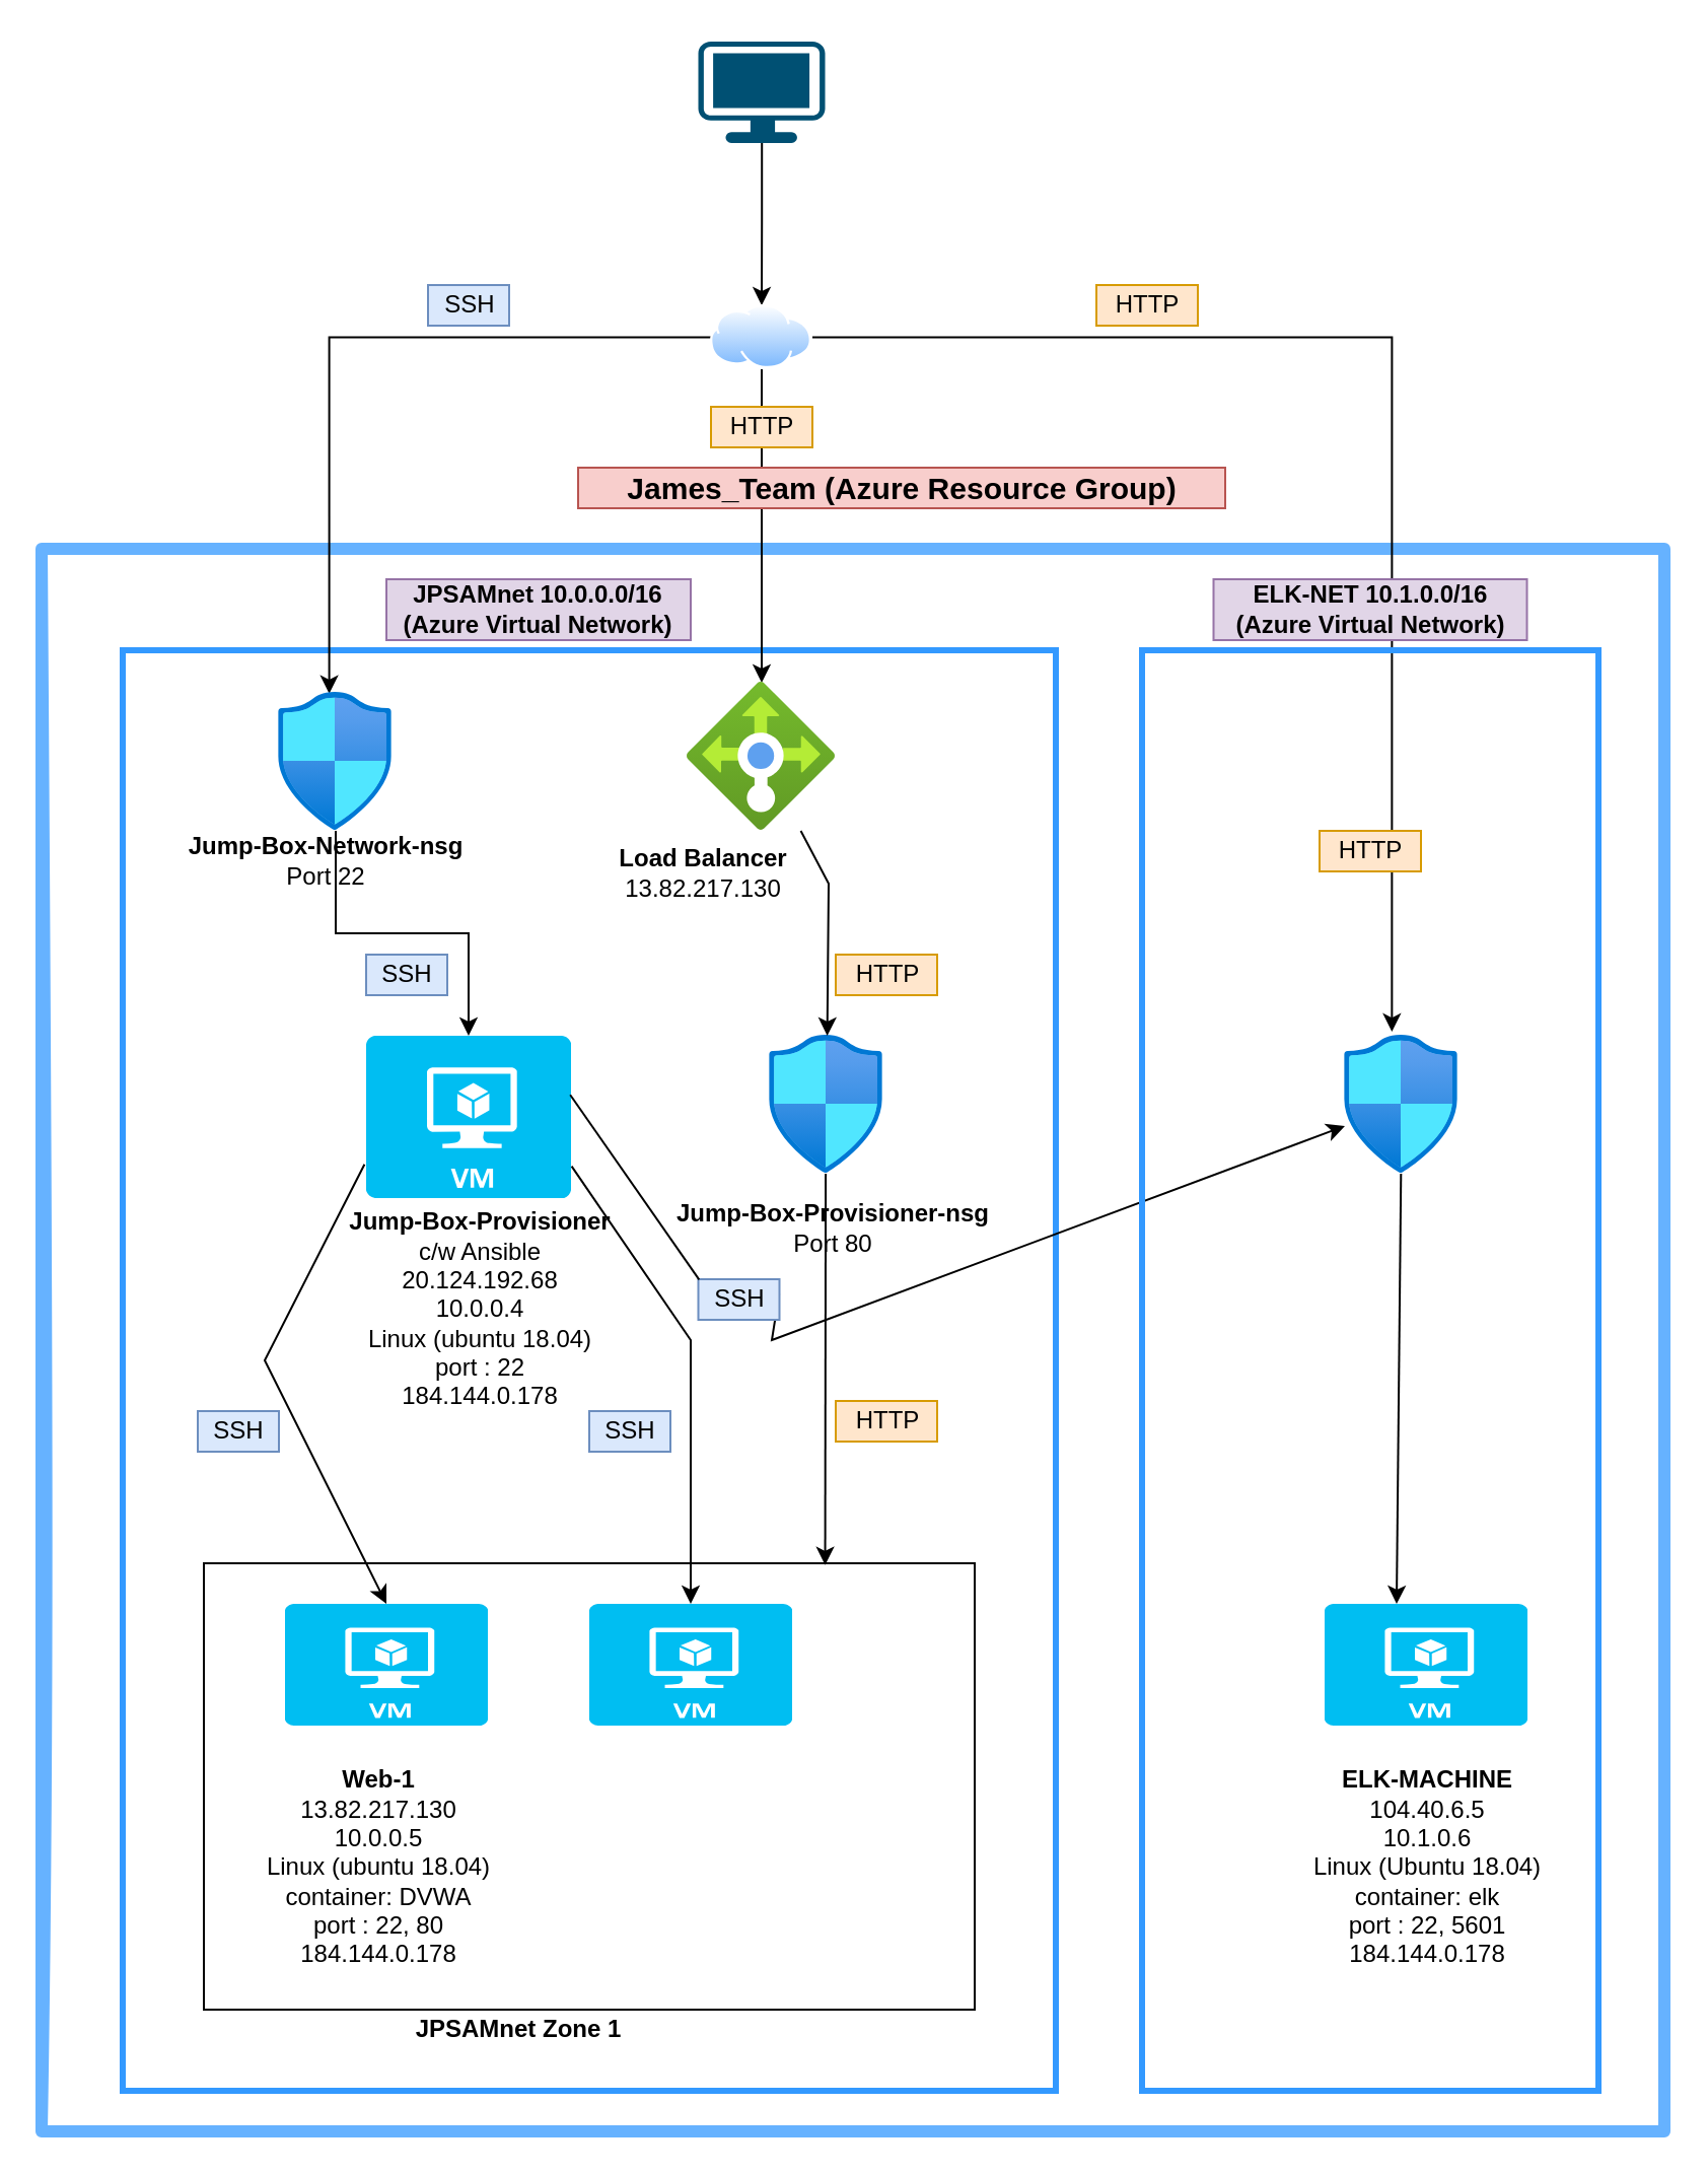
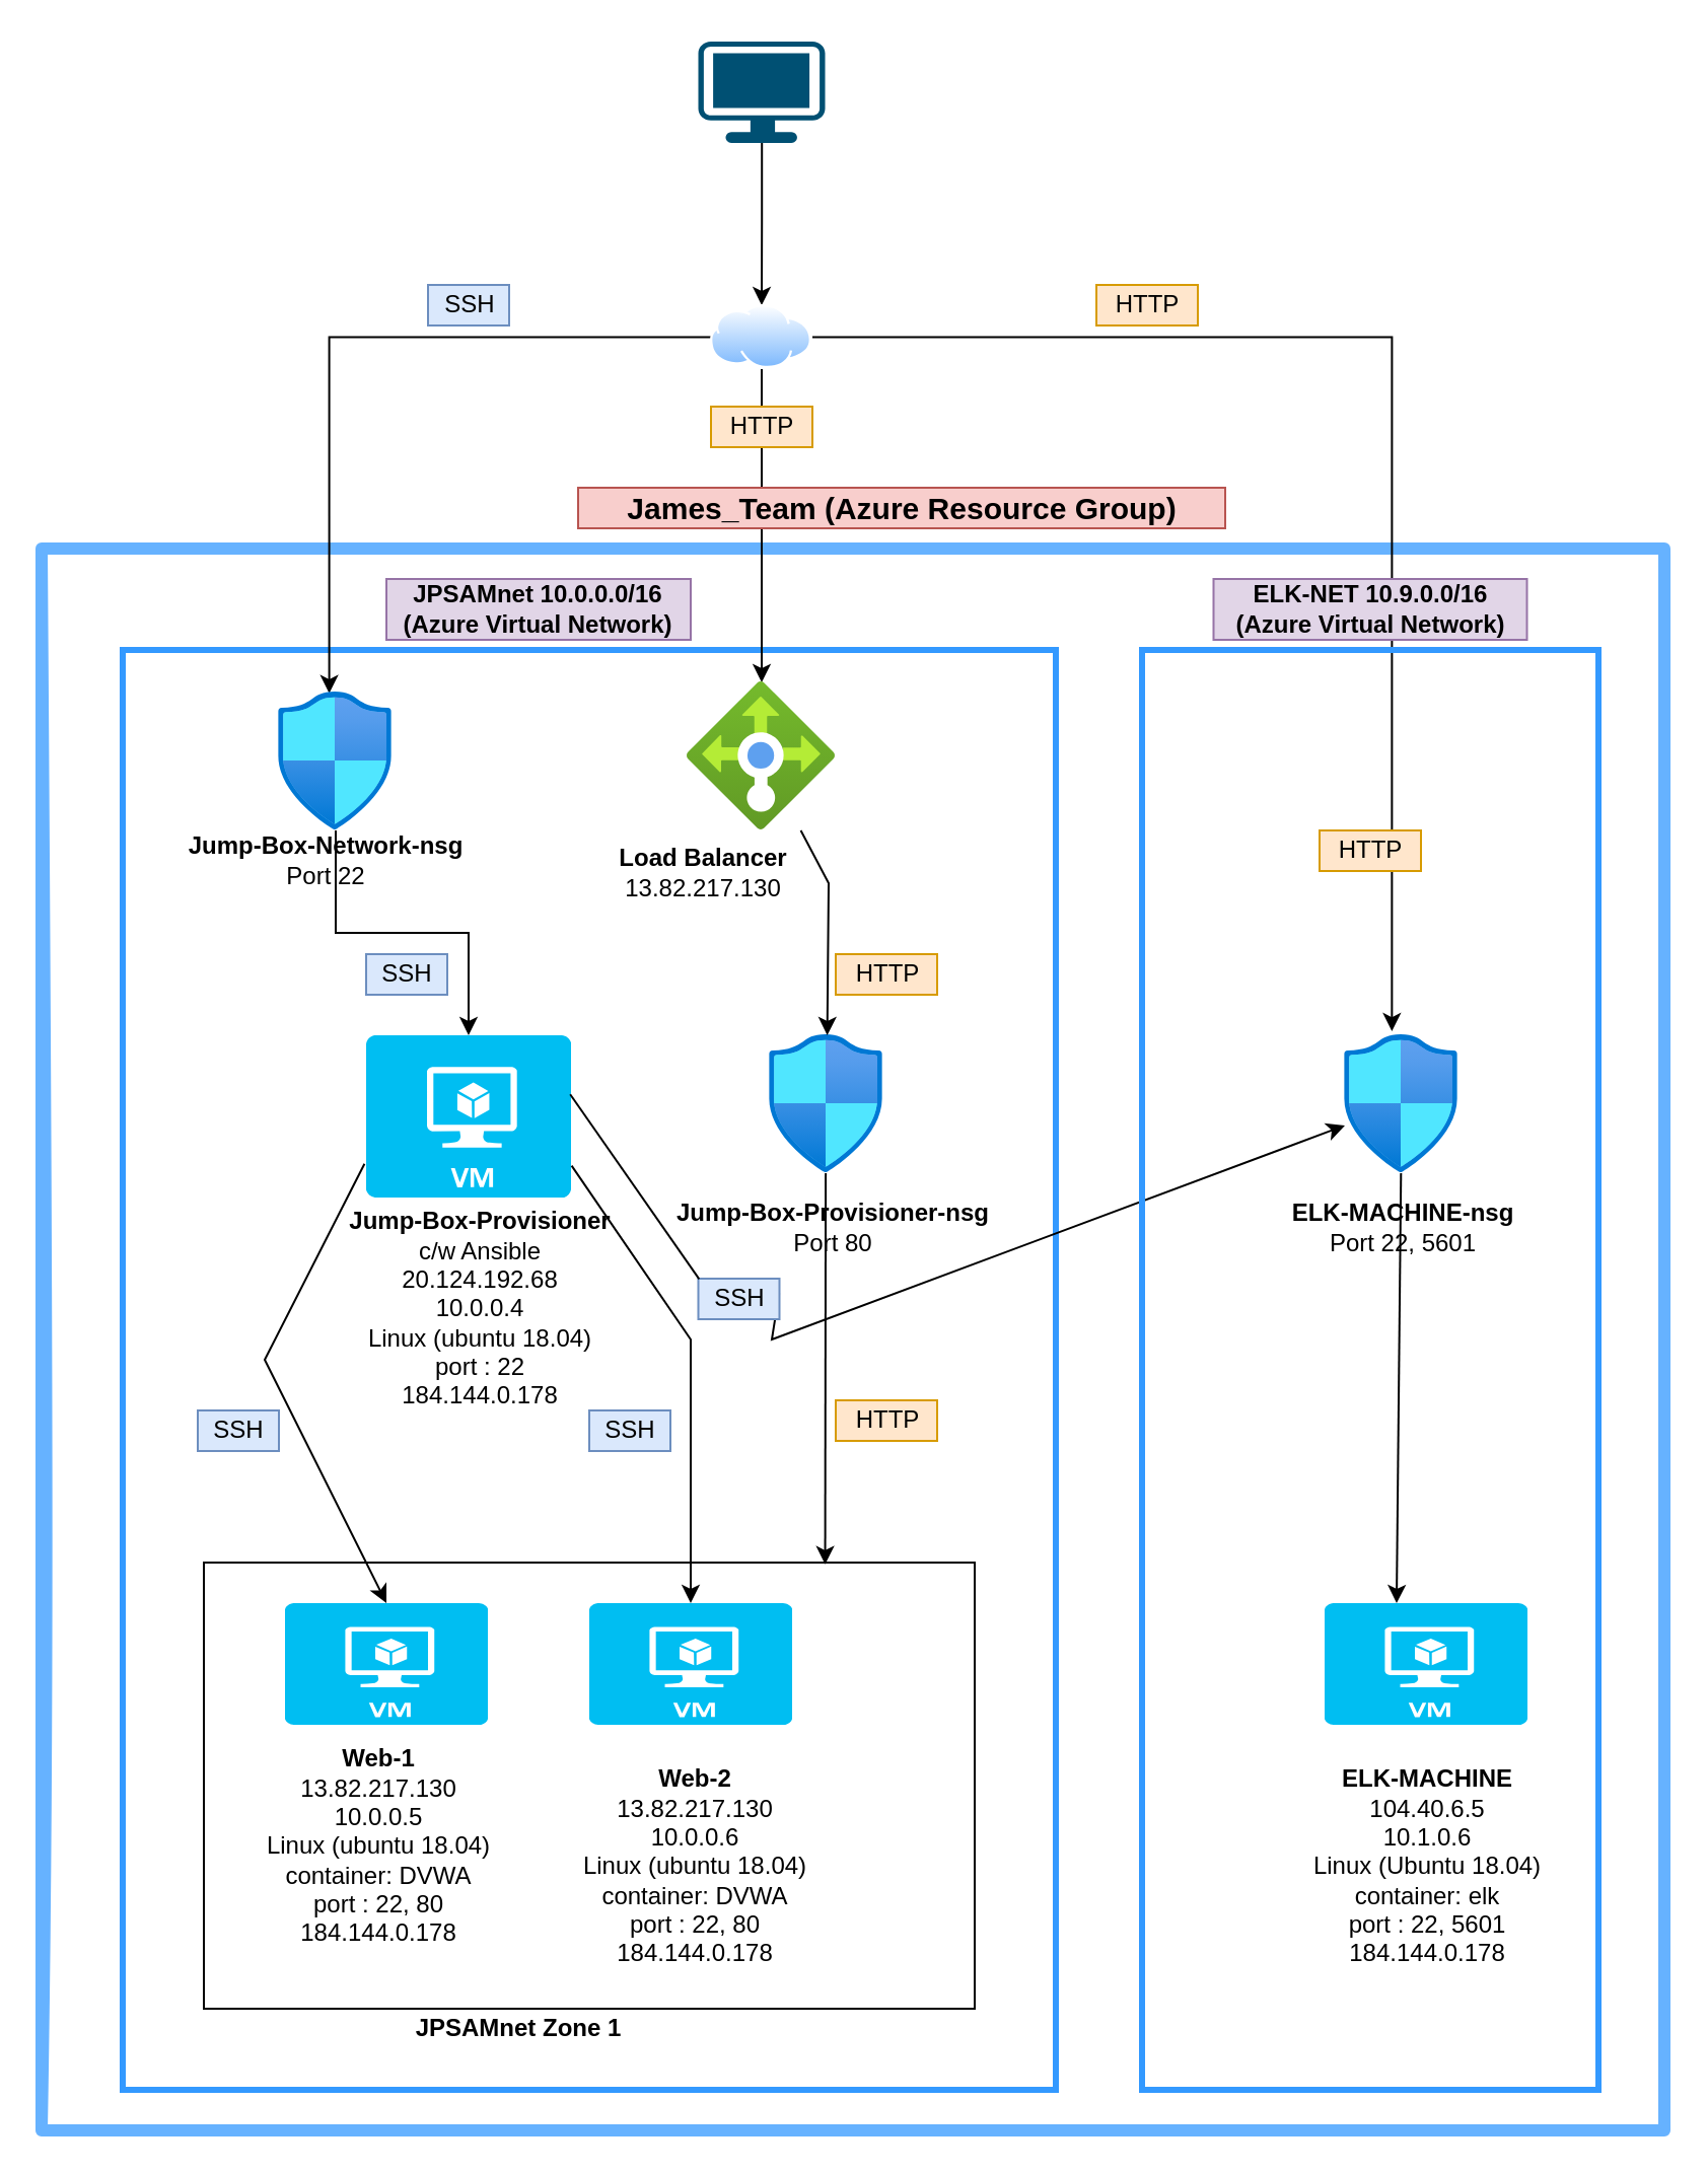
- <mxCell id="33" value="&lt;b&gt;&lt;font style=&quot;font-size: 15px&quot;&gt;James_Team (Azure Resource Group)&lt;/font&gt;&lt;br&gt;&lt;/b&gt;" style="text;html=1;strokeColor=#b85450;fillColor=#f8cecc;align=center;verticalAlign=middle;whiteSpace=wrap;rounded=0;" parent="1" vertex="1"><mxGeometry x="284.5" y="230" width="319" height="20" as="geometry" /></mxCell>
+ <mxCell id="33" value="&lt;b&gt;&lt;font style=&quot;font-size: 15px&quot;&gt;James_Team (Azure Resource Group)&lt;/font&gt;&lt;br&gt;&lt;/b&gt;" style="text;html=1;strokeColor=#b85450;fillColor=#f8cecc;align=center;verticalAlign=middle;whiteSpace=wrap;rounded=0;" parent="1" vertex="1"><mxGeometry x="284.5" y="240" width="319" height="20" as="geometry" /></mxCell>
- <mxCell id="31" value="&lt;b&gt;ELK-NET 10.1.0.0/16&lt;br&gt;(Azure Virtual Network)&lt;br&gt;&lt;/b&gt;" style="text;html=1;strokeColor=#9673a6;fillColor=#e1d5e7;align=center;verticalAlign=middle;whiteSpace=wrap;rounded=0;" parent="1" vertex="1"><mxGeometry x="597.75" y="285" width="154.5" height="30" as="geometry" /></mxCell>
+ <mxCell id="31" value="&lt;b&gt;ELK-NET 10.9.0.0/16&lt;br&gt;(Azure Virtual Network)&lt;br&gt;&lt;/b&gt;" style="text;html=1;strokeColor=#9673a6;fillColor=#e1d5e7;align=center;verticalAlign=middle;whiteSpace=wrap;rounded=0;" parent="1" vertex="1"><mxGeometry x="597.75" y="285" width="154.5" height="30" as="geometry" /></mxCell>
+ <mxCell id="49" value="&lt;b&gt;ELK-MACHINE-nsg&lt;/b&gt;&lt;br&gt;Port 22, 5601" style="text;html=1;align=center;verticalAlign=middle;resizable=0;points=[];autosize=1;strokeColor=none;fillColor=none;" parent="44" vertex="1"><mxGeometry x="68.5" y="270" width="120" height="30" as="geometry" /></mxCell>
- <mxCell id="53" value="&lt;b&gt;Web-1&lt;/b&gt;&lt;br&gt;13.82.217.130&lt;br&gt;10.0.0.5&lt;br&gt;Linux (ubuntu 18.04)&lt;br&gt;container: DVWA&lt;br&gt;port : 22, 80&lt;br&gt;184.144.0.178" style="text;html=1;align=center;verticalAlign=middle;resizable=0;points=[];autosize=1;strokeColor=none;fillColor=none;" parent="1" vertex="1"><mxGeometry x="120.5" y="870" width="130" height="100" as="geometry" /></mxCell>
+ <mxCell id="53" value="&lt;b&gt;Web-1&lt;/b&gt;&lt;br&gt;13.82.217.130&lt;br&gt;10.0.0.5&lt;br&gt;Linux (ubuntu 18.04)&lt;br&gt;container: DVWA&lt;br&gt;port : 22, 80&lt;br&gt;184.144.0.178" style="text;html=1;align=center;verticalAlign=middle;resizable=0;points=[];autosize=1;strokeColor=none;fillColor=none;" parent="1" vertex="1"><mxGeometry x="120.5" y="860" width="130" height="100" as="geometry" /></mxCell>
+ <mxCell id="52" value="&lt;b&gt;Web-2&lt;/b&gt;&lt;br&gt;13.82.217.130&lt;br&gt;10.0.0.6&lt;br&gt;Linux (ubuntu 18.04)&lt;br&gt;container: DVWA&lt;br&gt;port : 22, 80&lt;br&gt;184.144.0.178" style="text;html=1;align=center;verticalAlign=middle;resizable=0;points=[];autosize=1;strokeColor=none;fillColor=none;" parent="1" vertex="1"><mxGeometry x="276.5" y="870" width="130" height="100" as="geometry" /></mxCell>
